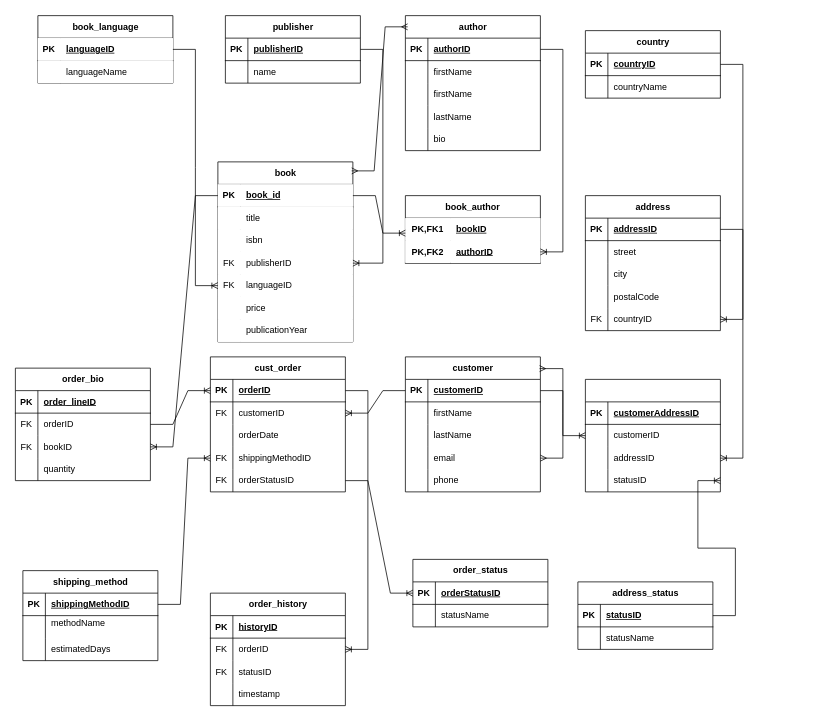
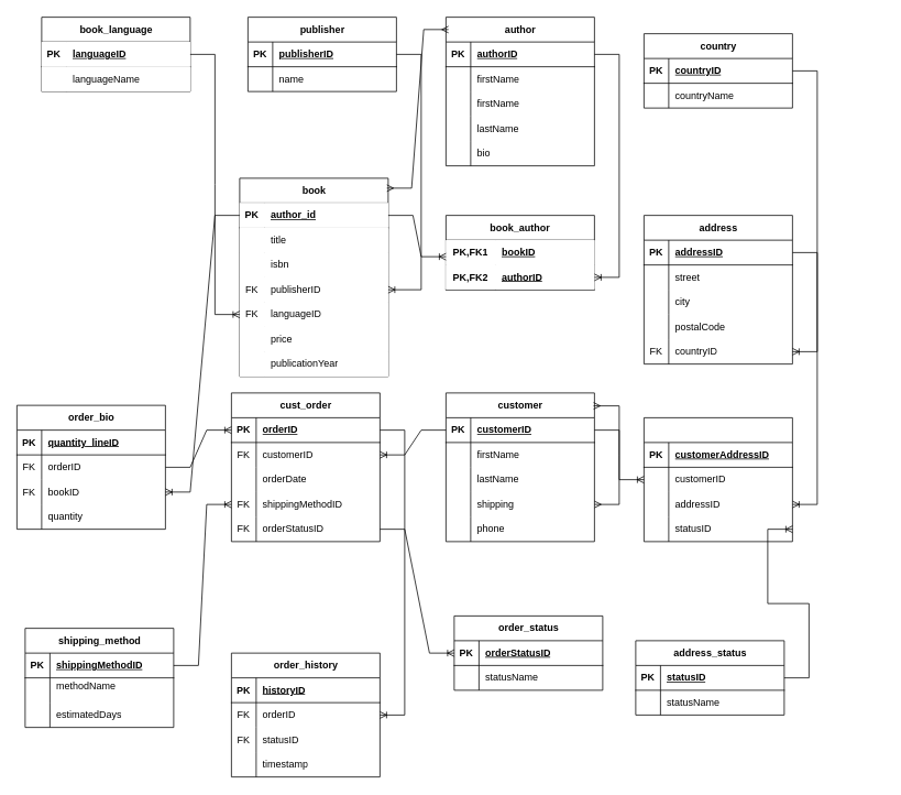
- <mxCell id="5" value="book_id" style="shape=partialRectangle;connectable=0;top=0;left=0;bottom=0;right=0;align=left;spacingLeft=6;fontStyle=5;overflow=hidden;whiteSpace=wrap;html=1;" vertex="1" parent="3"><mxGeometry x="30" width="150" height="30" as="geometry"><mxRectangle width="150" height="30" as="alternateBounds" /></mxGeometry></mxCell>
+ <mxCell id="5" value="author_id" style="shape=partialRectangle;connectable=0;top=0;left=0;bottom=0;right=0;align=left;spacingLeft=6;fontStyle=5;overflow=hidden;whiteSpace=wrap;html=1;" vertex="1" parent="3"><mxGeometry x="30" width="150" height="30" as="geometry"><mxRectangle width="150" height="30" as="alternateBounds" /></mxGeometry></mxCell>
- <mxCell id="119" value="order_lineID" style="shape=partialRectangle;connectable=0;fillColor=none;top=0;left=0;bottom=0;right=0;align=left;spacingLeft=6;fontStyle=5;overflow=hidden;whiteSpace=wrap;html=1;" vertex="1" parent="117"><mxGeometry x="30" width="150" height="30" as="geometry"><mxRectangle width="150" height="30" as="alternateBounds" /></mxGeometry></mxCell>
+ <mxCell id="119" value="quantity_lineID" style="shape=partialRectangle;connectable=0;fillColor=none;top=0;left=0;bottom=0;right=0;align=left;spacingLeft=6;fontStyle=5;overflow=hidden;whiteSpace=wrap;html=1;" vertex="1" parent="117"><mxGeometry x="30" width="150" height="30" as="geometry"><mxRectangle width="150" height="30" as="alternateBounds" /></mxGeometry></mxCell>
- <mxCell id="66" value="email" style="shape=partialRectangle;connectable=0;fillColor=none;top=0;left=0;bottom=0;right=0;align=left;spacingLeft=6;overflow=hidden;whiteSpace=wrap;html=1;" vertex="1" parent="64"><mxGeometry x="30" width="150" height="30" as="geometry"><mxRectangle width="150" height="30" as="alternateBounds" /></mxGeometry></mxCell>
+ <mxCell id="66" value="shipping" style="shape=partialRectangle;connectable=0;fillColor=none;top=0;left=0;bottom=0;right=0;align=left;spacingLeft=6;overflow=hidden;whiteSpace=wrap;html=1;" vertex="1" parent="64"><mxGeometry x="30" width="150" height="30" as="geometry"><mxRectangle width="150" height="30" as="alternateBounds" /></mxGeometry></mxCell>
